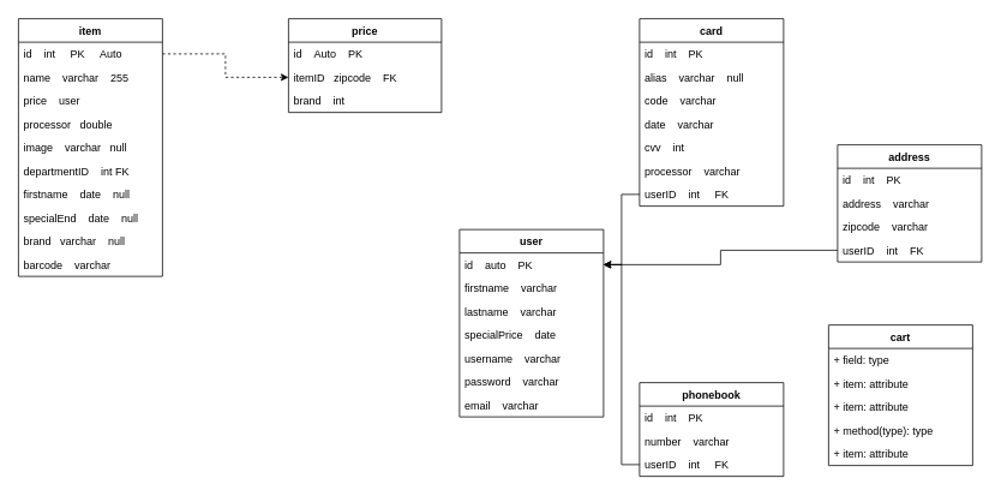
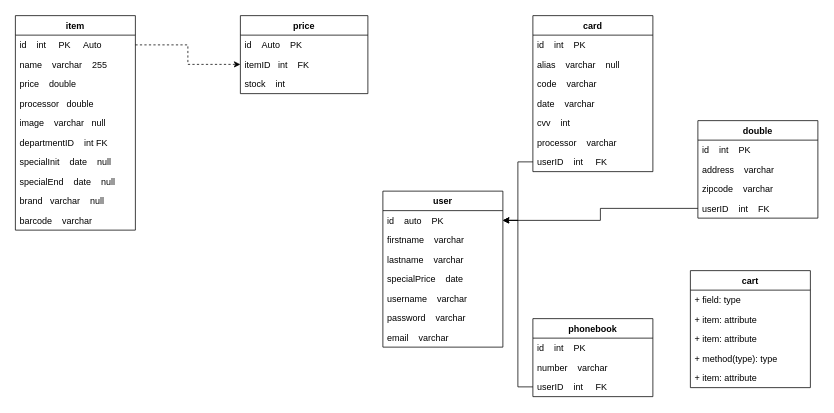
- <mxCell id="15" value="itemID   zipcode    FK" style="text;strokeColor=none;fillColor=none;align=left;verticalAlign=top;spacingLeft=4;spacingRight=4;overflow=hidden;rotatable=0;points=[[0,0.5],[1,0.5]];portConstraint=eastwest;" vertex="1" parent="13"><mxGeometry y="52" width="170" height="26" as="geometry" /></mxCell>
+ <mxCell id="15" value="itemID   int    FK" style="text;strokeColor=none;fillColor=none;align=left;verticalAlign=top;spacingLeft=4;spacingRight=4;overflow=hidden;rotatable=0;points=[[0,0.5],[1,0.5]];portConstraint=eastwest;" vertex="1" parent="13"><mxGeometry y="52" width="170" height="26" as="geometry" /></mxCell>
- <mxCell id="5" value="price    user" style="text;strokeColor=none;fillColor=none;align=left;verticalAlign=top;spacingLeft=4;spacingRight=4;overflow=hidden;rotatable=0;points=[[0,0.5],[1,0.5]];portConstraint=eastwest;" vertex="1" parent="2"><mxGeometry y="78" width="160" height="26" as="geometry" /></mxCell>
+ <mxCell id="5" value="price    double" style="text;strokeColor=none;fillColor=none;align=left;verticalAlign=top;spacingLeft=4;spacingRight=4;overflow=hidden;rotatable=0;points=[[0,0.5],[1,0.5]];portConstraint=eastwest;" vertex="1" parent="2"><mxGeometry y="78" width="160" height="26" as="geometry" /></mxCell>
- <mxCell id="16" value="brand    int&#10;" style="text;strokeColor=none;fillColor=none;align=left;verticalAlign=top;spacingLeft=4;spacingRight=4;overflow=hidden;rotatable=0;points=[[0,0.5],[1,0.5]];portConstraint=eastwest;" vertex="1" parent="13"><mxGeometry y="78" width="170" height="26" as="geometry" /></mxCell>
+ <mxCell id="16" value="stock    int&#10;" style="text;strokeColor=none;fillColor=none;align=left;verticalAlign=top;spacingLeft=4;spacingRight=4;overflow=hidden;rotatable=0;points=[[0,0.5],[1,0.5]];portConstraint=eastwest;" vertex="1" parent="13"><mxGeometry y="78" width="170" height="26" as="geometry" /></mxCell>
- <mxCell id="35" value="address" style="swimlane;fontStyle=1;align=center;verticalAlign=top;childLayout=stackLayout;horizontal=1;startSize=26;horizontalStack=0;resizeParent=1;resizeParentMax=0;resizeLast=0;collapsible=1;marginBottom=0;" vertex="1" parent="1"><mxGeometry x="930" y="160" width="160" height="130" as="geometry" /></mxCell>
+ <mxCell id="35" value="double" style="swimlane;fontStyle=1;align=center;verticalAlign=top;childLayout=stackLayout;horizontal=1;startSize=26;horizontalStack=0;resizeParent=1;resizeParentMax=0;resizeLast=0;collapsible=1;marginBottom=0;" vertex="1" parent="1"><mxGeometry x="930" y="160" width="160" height="130" as="geometry" /></mxCell>
- <mxCell id="9" value="firstname    date    null" style="text;strokeColor=none;fillColor=none;align=left;verticalAlign=top;spacingLeft=4;spacingRight=4;overflow=hidden;rotatable=0;points=[[0,0.5],[1,0.5]];portConstraint=eastwest;" vertex="1" parent="2"><mxGeometry y="182" width="160" height="26" as="geometry" /></mxCell>
+ <mxCell id="9" value="specialInit    date    null" style="text;strokeColor=none;fillColor=none;align=left;verticalAlign=top;spacingLeft=4;spacingRight=4;overflow=hidden;rotatable=0;points=[[0,0.5],[1,0.5]];portConstraint=eastwest;" vertex="1" parent="2"><mxGeometry y="182" width="160" height="26" as="geometry" /></mxCell>
